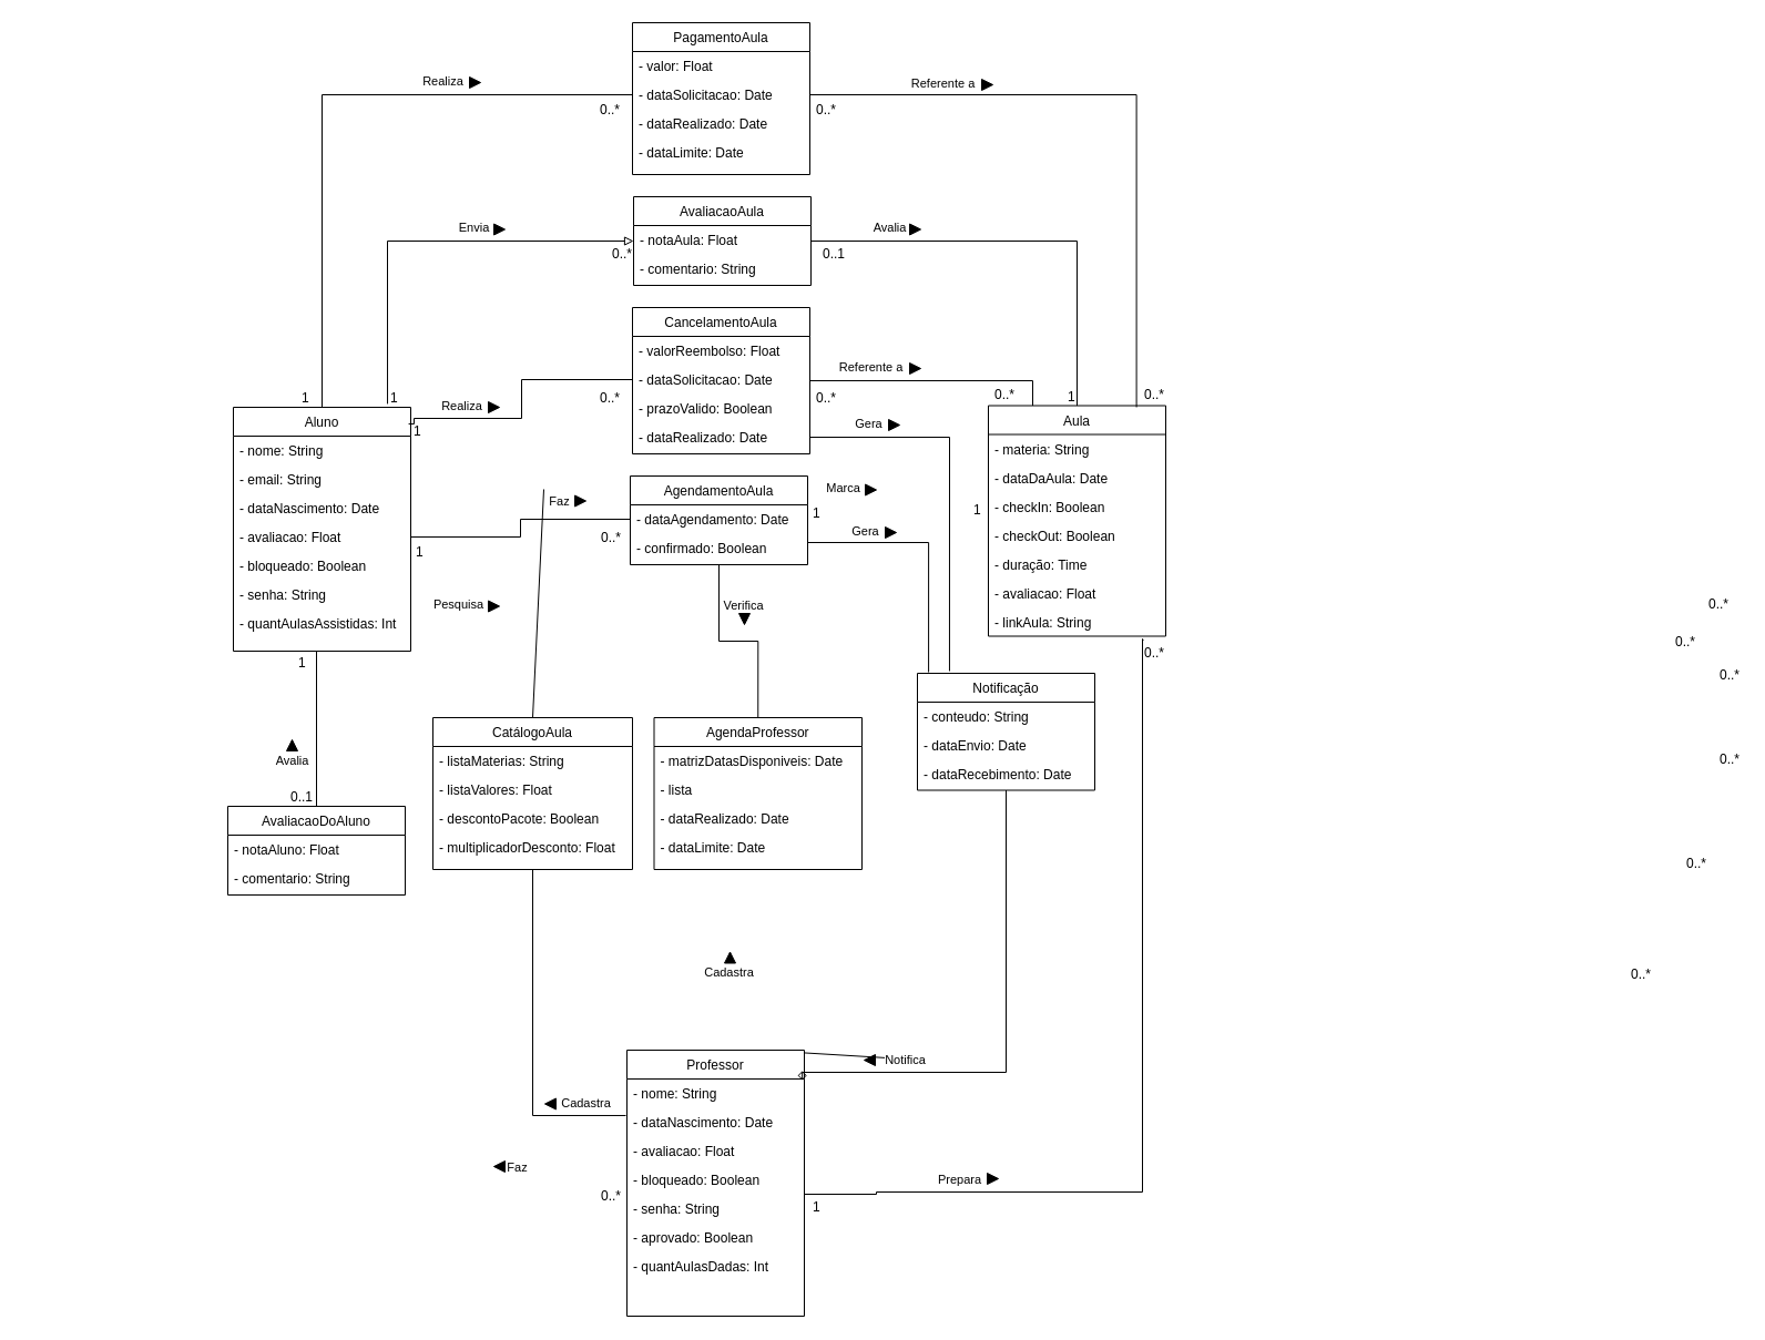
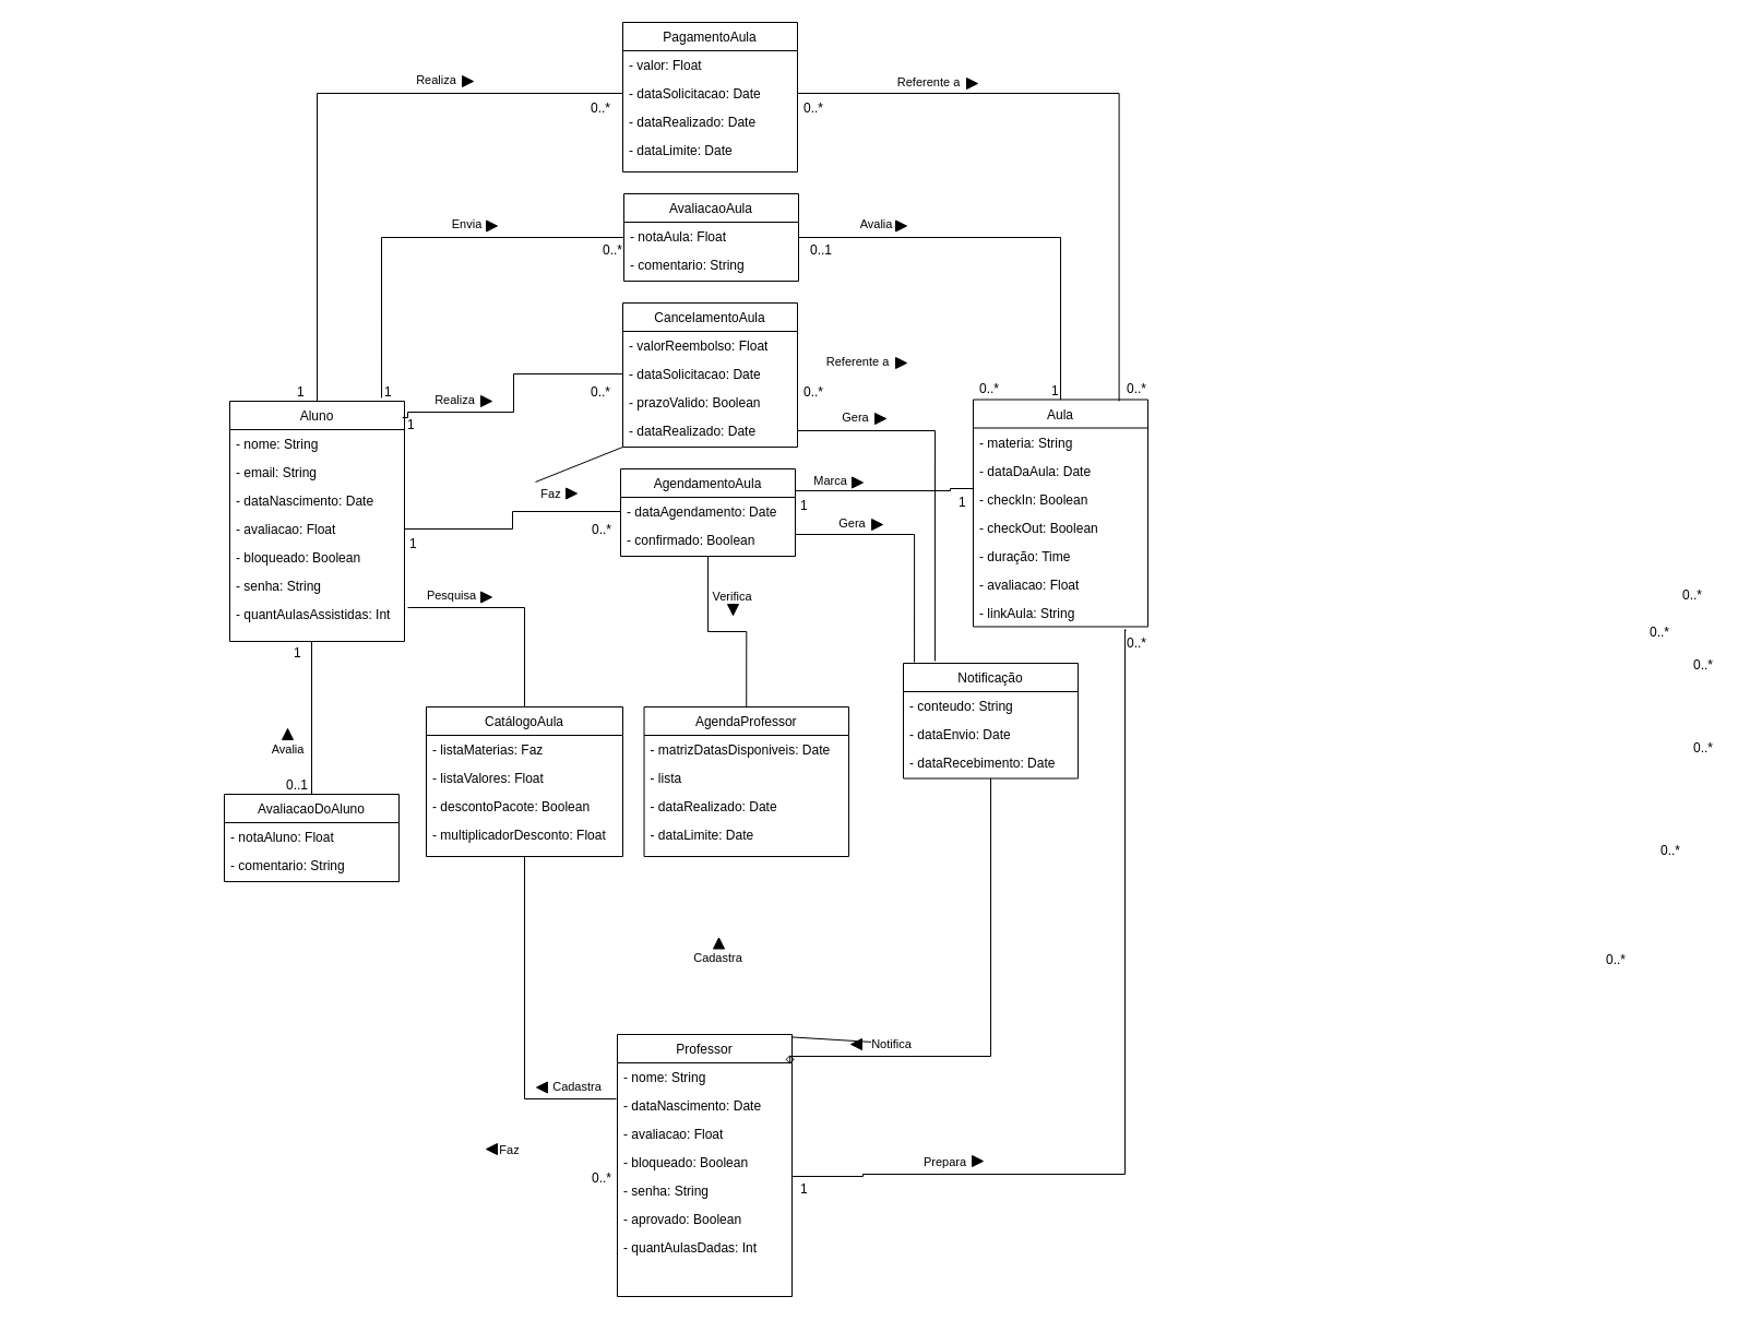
- <mxCell id="53" style="edgeStyle=orthogonalEdgeStyle;rounded=0;orthogonalLoop=1;jettySize=auto;html=1;exitX=0.869;exitY=-0.014;exitDx=0;exitDy=0;entryX=0;entryY=0.5;entryDx=0;entryDy=0;endArrow=block;endFill=0;exitPerimeter=0;" parent="1" source="3" target="79" edge="1"><mxGeometry relative="1" as="geometry"><mxPoint x="581" y="328" as="targetPoint" /><Array as="points"><mxPoint x="349" y="217" /></Array></mxGeometry></mxCell>
+ <mxCell id="53" style="edgeStyle=orthogonalEdgeStyle;rounded=0;orthogonalLoop=1;jettySize=auto;html=1;exitX=0.869;exitY=-0.014;exitDx=0;exitDy=0;entryX=0;entryY=0.5;entryDx=0;entryDy=0;endArrow=none;endFill=0;exitPerimeter=0;" parent="1" source="3" target="79" edge="1"><mxGeometry relative="1" as="geometry"><mxPoint x="581" y="328" as="targetPoint" /><Array as="points"><mxPoint x="349" y="217" /></Array></mxGeometry></mxCell>
- <mxCell id="116" style="edgeStyle=orthogonalEdgeStyle;rounded=0;orthogonalLoop=1;jettySize=auto;html=1;endArrow=none;endFill=0;entryX=0.25;entryY=0;entryDx=0;entryDy=0;" edge="1" parent="1" source="84" target="25"><mxGeometry relative="1" as="geometry"><mxPoint x="850" y="457" as="targetPoint" /></mxGeometry></mxCell>
+ <mxCell id="116" style="edgeStyle=orthogonalEdgeStyle;rounded=0;orthogonalLoop=1;jettySize=auto;html=1;endArrow=none;endFill=0;" edge="1" parent="1" source="84" target="50"><mxGeometry relative="1" as="geometry"><mxPoint x="850" y="457" as="targetPoint" /></mxGeometry></mxCell>
+ <mxCell id="75" style="edgeStyle=orthogonalEdgeStyle;rounded=0;orthogonalLoop=1;jettySize=auto;html=1;endArrow=none;endFill=0;entryX=0;entryY=0.5;entryDx=0;entryDy=0;exitX=1;exitY=0.25;exitDx=0;exitDy=0;" parent="1" source="47" target="25" edge="1"><mxGeometry relative="1" as="geometry"><mxPoint x="810" y="468" as="targetPoint" /><Array as="points"><mxPoint x="870" y="449" /><mxPoint x="870" y="447" /><mxPoint x="891" y="447" /></Array></mxGeometry></mxCell>
- <mxCell id="129" style="edgeStyle=orthogonalEdgeStyle;rounded=0;orthogonalLoop=1;jettySize=auto;html=1;exitX=0.5;exitY=0;exitDx=0;exitDy=0;endArrow=none;endFill=0;" edge="1" parent="1" source="91" target="50"><mxGeometry relative="1" as="geometry" /></mxCell>
+ <mxCell id="129" style="edgeStyle=orthogonalEdgeStyle;rounded=0;orthogonalLoop=1;jettySize=auto;html=1;exitX=0.5;exitY=0;exitDx=0;exitDy=0;entryX=1.019;entryY=0.269;entryDx=0;entryDy=0;entryPerimeter=0;endArrow=none;endFill=0;" edge="1" parent="1" source="91" target="10"><mxGeometry relative="1" as="geometry" /></mxCell>
- <mxCell id="92" value="- listaMaterias: String" style="text;align=left;verticalAlign=top;spacingLeft=4;spacingRight=4;overflow=hidden;rotatable=0;points=[[0,0.5],[1,0.5]];portConstraint=eastwest;" vertex="1" parent="91"><mxGeometry y="26" width="180" height="26" as="geometry" /></mxCell>
+ <mxCell id="92" value="- listaMaterias: Faz" style="text;align=left;verticalAlign=top;spacingLeft=4;spacingRight=4;overflow=hidden;rotatable=0;points=[[0,0.5],[1,0.5]];portConstraint=eastwest;" vertex="1" parent="91"><mxGeometry y="26" width="180" height="26" as="geometry" /></mxCell>
